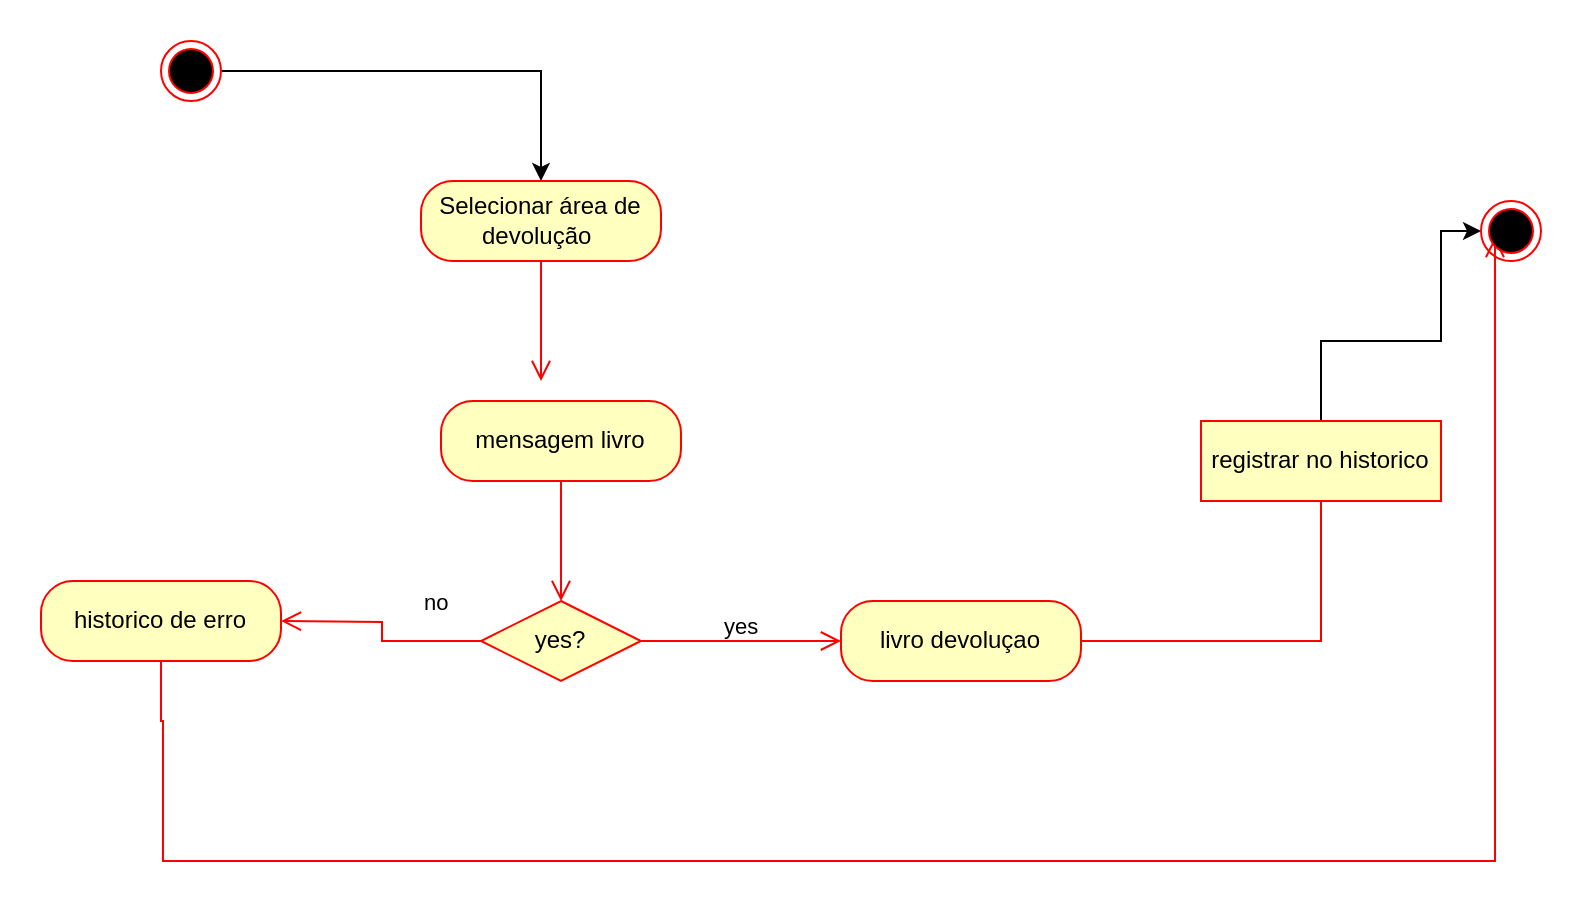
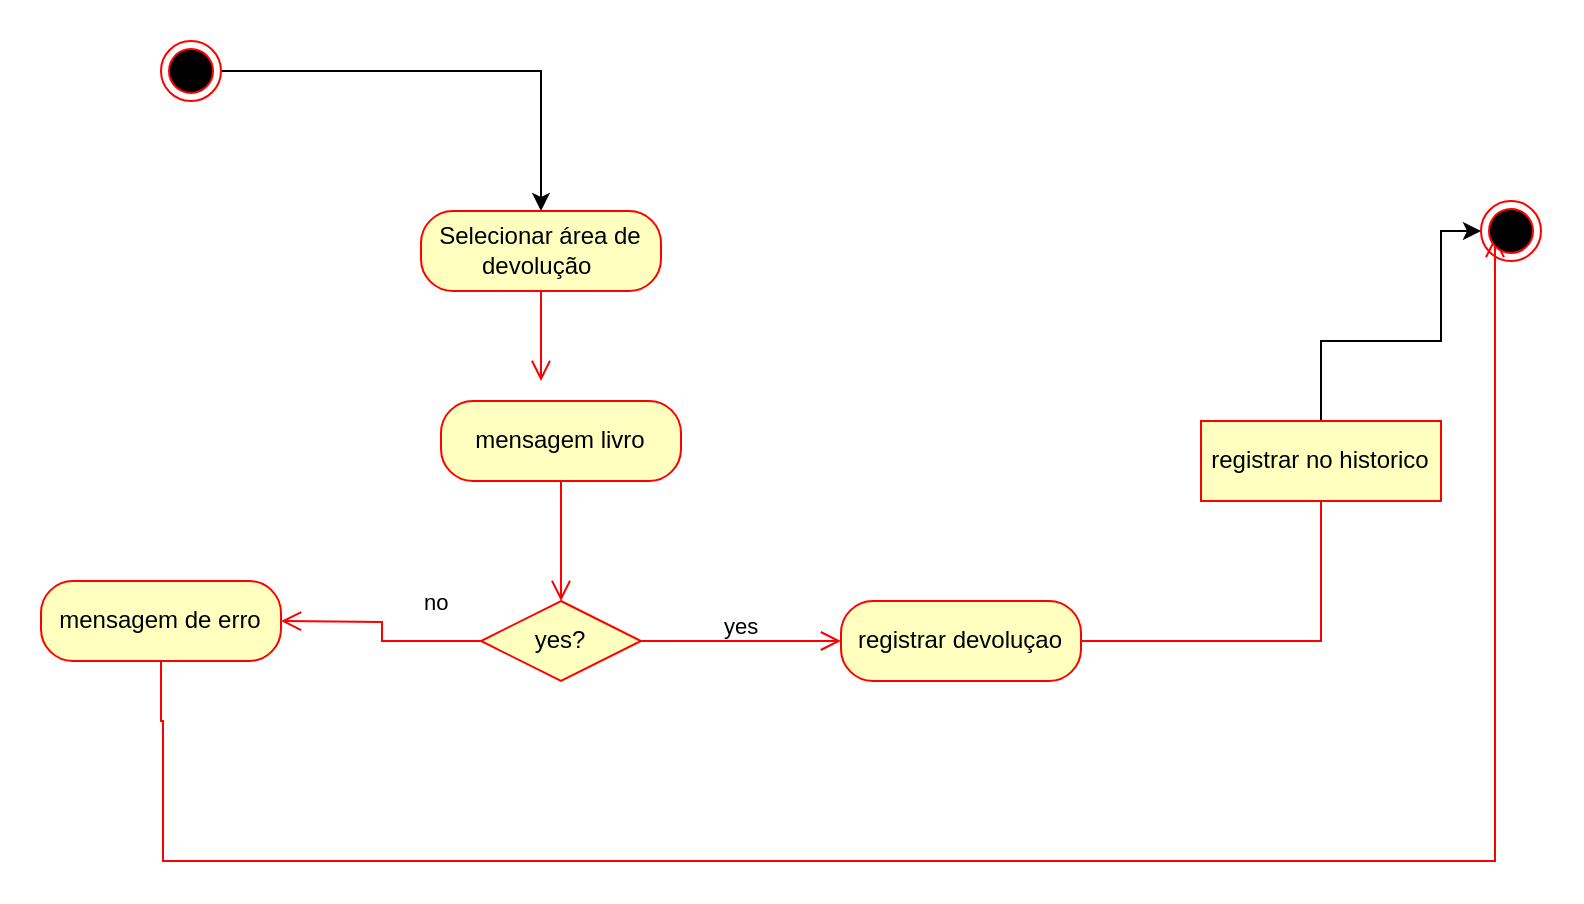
- <mxCell id="4" value="Selecionar área de devolução&amp;nbsp;" style="rounded=1;whiteSpace=wrap;html=1;arcSize=40;fontColor=#000000;fillColor=#ffffc0;strokeColor=#ff0000;" vertex="1" parent="1"><mxGeometry x="210" y="90" width="120" height="40" as="geometry" /></mxCell>
+ <mxCell id="4" value="Selecionar área de devolução&amp;nbsp;" style="rounded=1;whiteSpace=wrap;html=1;arcSize=40;fontColor=#000000;fillColor=#ffffc0;strokeColor=#ff0000;" vertex="1" parent="1"><mxGeometry x="210" y="105" width="120" height="40" as="geometry" /></mxCell>
- <mxCell id="11" value="historico de erro" style="rounded=1;whiteSpace=wrap;html=1;arcSize=40;fontColor=#000000;fillColor=#ffffc0;strokeColor=#ff0000;" vertex="1" parent="1"><mxGeometry x="20" y="290" width="120" height="40" as="geometry" /></mxCell>
+ <mxCell id="11" value="mensagem de erro" style="rounded=1;whiteSpace=wrap;html=1;arcSize=40;fontColor=#000000;fillColor=#ffffc0;strokeColor=#ff0000;" vertex="1" parent="1"><mxGeometry x="20" y="290" width="120" height="40" as="geometry" /></mxCell>
- <mxCell id="13" value="livro devoluçao" style="rounded=1;whiteSpace=wrap;html=1;arcSize=40;fontColor=#000000;fillColor=#ffffc0;strokeColor=#ff0000;" vertex="1" parent="1"><mxGeometry x="420" y="300" width="120" height="40" as="geometry" /></mxCell>
+ <mxCell id="13" value="registrar devoluçao" style="rounded=1;whiteSpace=wrap;html=1;arcSize=40;fontColor=#000000;fillColor=#ffffc0;strokeColor=#ff0000;" vertex="1" parent="1"><mxGeometry x="420" y="300" width="120" height="40" as="geometry" /></mxCell>
